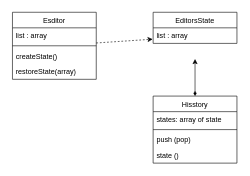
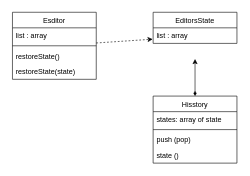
- <mxCell id="6" value="createState()" style="text;strokeColor=none;fillColor=none;align=left;verticalAlign=top;spacingLeft=4;spacingRight=4;overflow=hidden;rotatable=0;points=[[0,0.5],[1,0.5]];portConstraint=eastwest;" parent="3" vertex="1"><mxGeometry y="60" width="140" height="26" as="geometry" /></mxCell>
+ <mxCell id="6" value="restoreState()" style="text;strokeColor=none;fillColor=none;align=left;verticalAlign=top;spacingLeft=4;spacingRight=4;overflow=hidden;rotatable=0;points=[[0,0.5],[1,0.5]];portConstraint=eastwest;" parent="3" vertex="1"><mxGeometry y="60" width="140" height="26" as="geometry" /></mxCell>
- <mxCell id="7" value="restoreState(array)" style="text;strokeColor=none;fillColor=none;align=left;verticalAlign=top;spacingLeft=4;spacingRight=4;overflow=hidden;rotatable=0;points=[[0,0.5],[1,0.5]];portConstraint=eastwest;" parent="3" vertex="1"><mxGeometry y="86" width="140" height="26" as="geometry" /></mxCell>
+ <mxCell id="7" value="restoreState(state)" style="text;strokeColor=none;fillColor=none;align=left;verticalAlign=top;spacingLeft=4;spacingRight=4;overflow=hidden;rotatable=0;points=[[0,0.5],[1,0.5]];portConstraint=eastwest;" parent="3" vertex="1"><mxGeometry y="86" width="140" height="26" as="geometry" /></mxCell>
